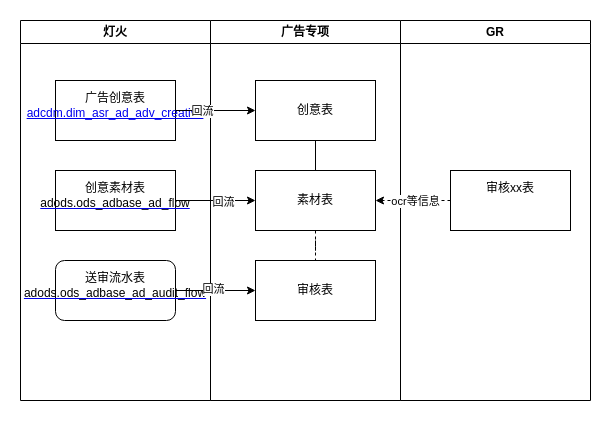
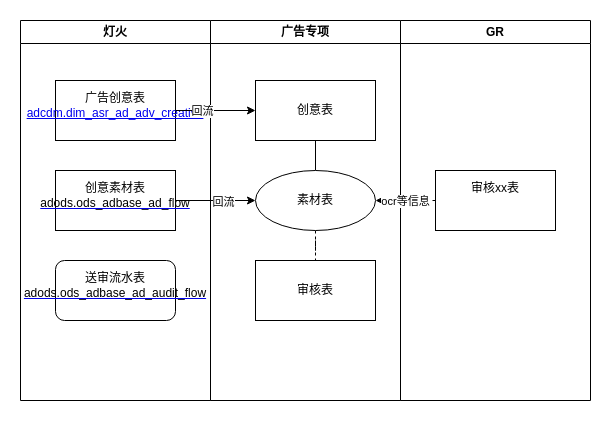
- <mxCell id="10" value="素材表" style="rounded=0;whiteSpace=wrap;html=1;" vertex="1" parent="6"><mxGeometry x="45" y="150" width="120" height="60" as="geometry" /></mxCell>
+ <mxCell id="10" value="素材表" style="ellipse;whiteSpace=wrap;html=1;" vertex="1" parent="6"><mxGeometry x="45" y="150" width="120" height="60" as="geometry" /></mxCell>
- <mxCell id="13" value="审核xx表&lt;br&gt;&lt;div class=&quot;lake-content&quot;&gt;&lt;p id=&quot;u9786c645&quot; class=&quot;ne-p&quot; style=&quot;margin: 0; padding: 0; min-height: 24px&quot;&gt;&lt;/p&gt;&lt;/div&gt;" style="rounded=0;whiteSpace=wrap;html=1;" vertex="1" parent="12"><mxGeometry x="50" y="150" width="120" height="60" as="geometry" /></mxCell>
+ <mxCell id="13" value="审核xx表&lt;br&gt;&lt;div class=&quot;lake-content&quot;&gt;&lt;p id=&quot;u9786c645&quot; class=&quot;ne-p&quot; style=&quot;margin: 0; padding: 0; min-height: 24px&quot;&gt;&lt;/p&gt;&lt;/div&gt;" style="rounded=0;whiteSpace=wrap;html=1;" vertex="1" parent="12"><mxGeometry x="35" y="150" width="120" height="60" as="geometry" /></mxCell>
- <mxCell id="16" style="edgeStyle=orthogonalEdgeStyle;rounded=0;orthogonalLoop=1;jettySize=auto;html=1;" edge="1" parent="1" source="5" target="11"><mxGeometry relative="1" as="geometry" /></mxCell>
- <mxCell id="17" value="回流" style="edgeLabel;html=1;align=center;verticalAlign=middle;resizable=0;points=[];" vertex="1" connectable="0" parent="16"><mxGeometry x="-0.077" y="2" relative="1" as="geometry"><mxPoint as="offset" /></mxGeometry></mxCell>
